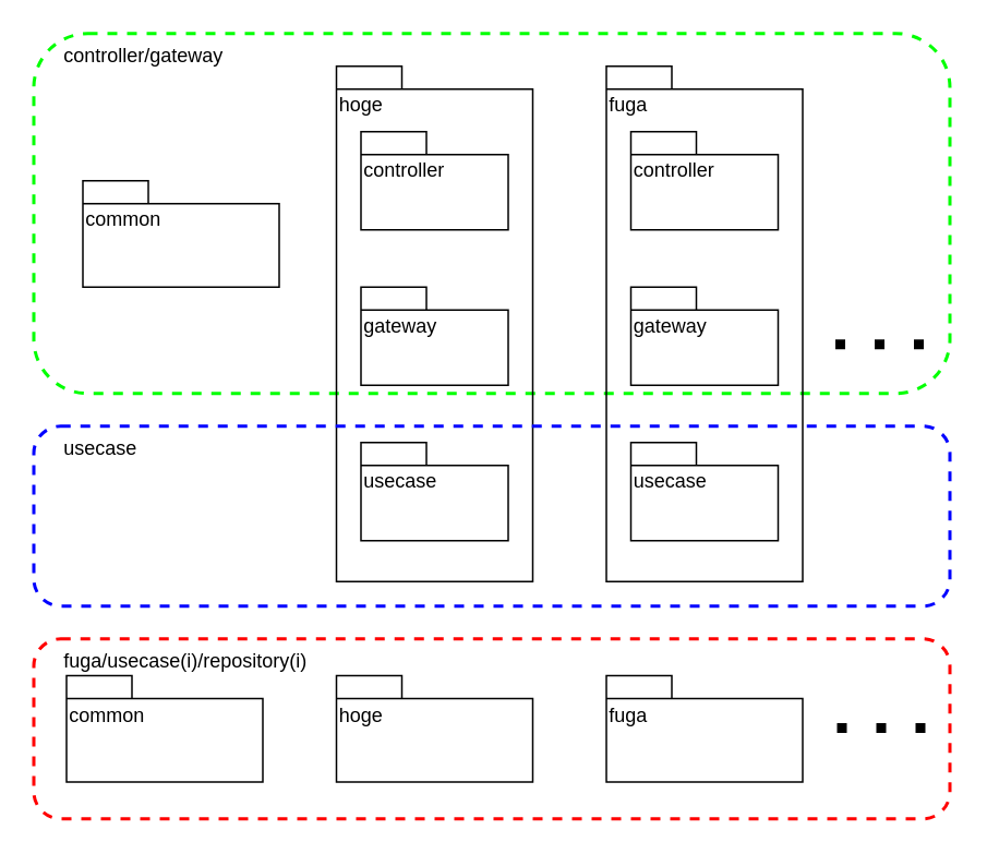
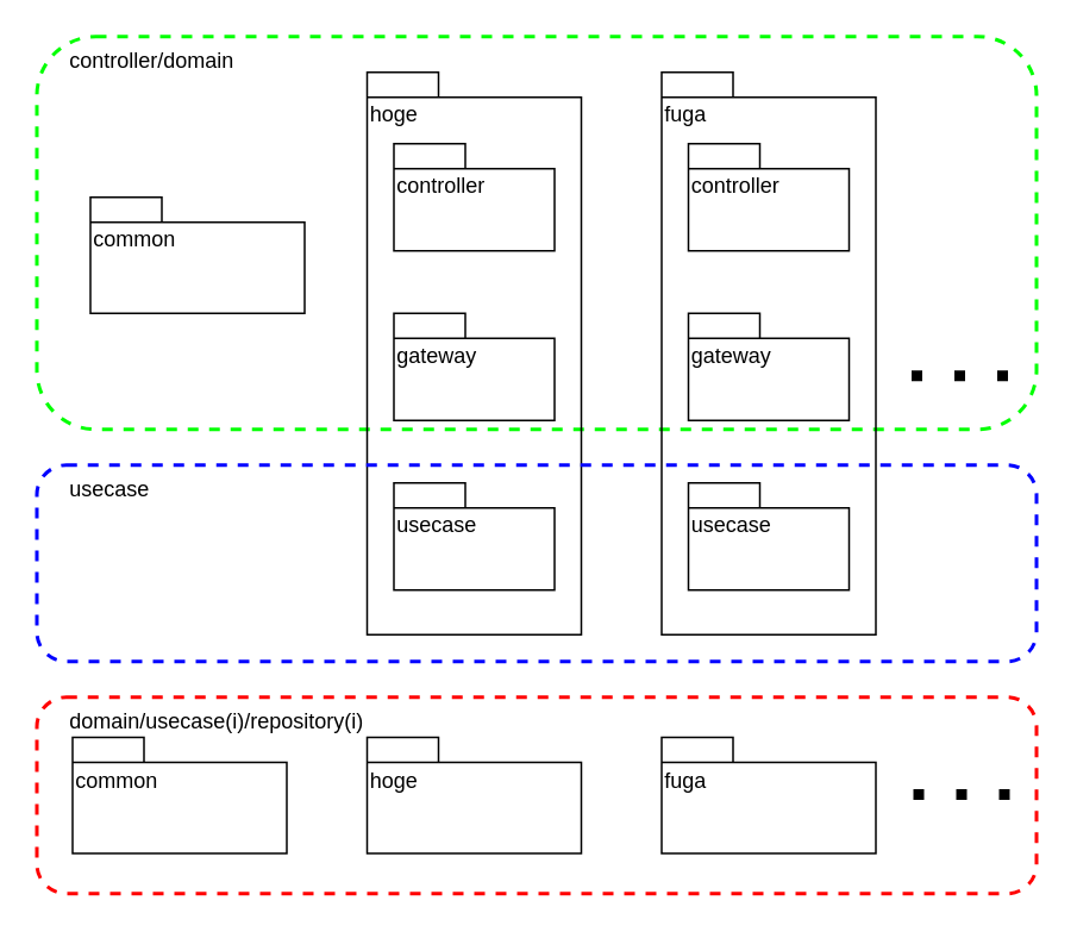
- <mxCell id="2" value="&amp;nbsp; &amp;nbsp; &amp;nbsp;controller/gateway" style="rounded=1;whiteSpace=wrap;html=1;verticalAlign=top;align=left;dashed=1;fillColor=none;strokeColor=#00FF00;strokeWidth=2;" vertex="1" parent="1"><mxGeometry x="20" y="20" width="560" height="220" as="geometry" /></mxCell>
+ <mxCell id="2" value="&amp;nbsp; &amp;nbsp; &amp;nbsp;controller/domain" style="rounded=1;whiteSpace=wrap;html=1;verticalAlign=top;align=left;dashed=1;fillColor=none;strokeColor=#00FF00;strokeWidth=2;" vertex="1" parent="1"><mxGeometry x="20" y="20" width="560" height="220" as="geometry" /></mxCell>
- <mxCell id="6" value="&amp;nbsp; &amp;nbsp; &amp;nbsp;fuga/usecase(i)/repository(i)" style="rounded=1;whiteSpace=wrap;html=1;verticalAlign=top;align=left;dashed=1;fillColor=none;glass=1;strokeColor=#FF0000;strokeWidth=2;" vertex="1" parent="1"><mxGeometry x="20" y="390" width="560" height="110" as="geometry" /></mxCell>
+ <mxCell id="6" value="&amp;nbsp; &amp;nbsp; &amp;nbsp;domain/usecase(i)/repository(i)" style="rounded=1;whiteSpace=wrap;html=1;verticalAlign=top;align=left;dashed=1;fillColor=none;glass=1;strokeColor=#FF0000;strokeWidth=2;" vertex="1" parent="1"><mxGeometry x="20" y="390" width="560" height="110" as="geometry" /></mxCell>
